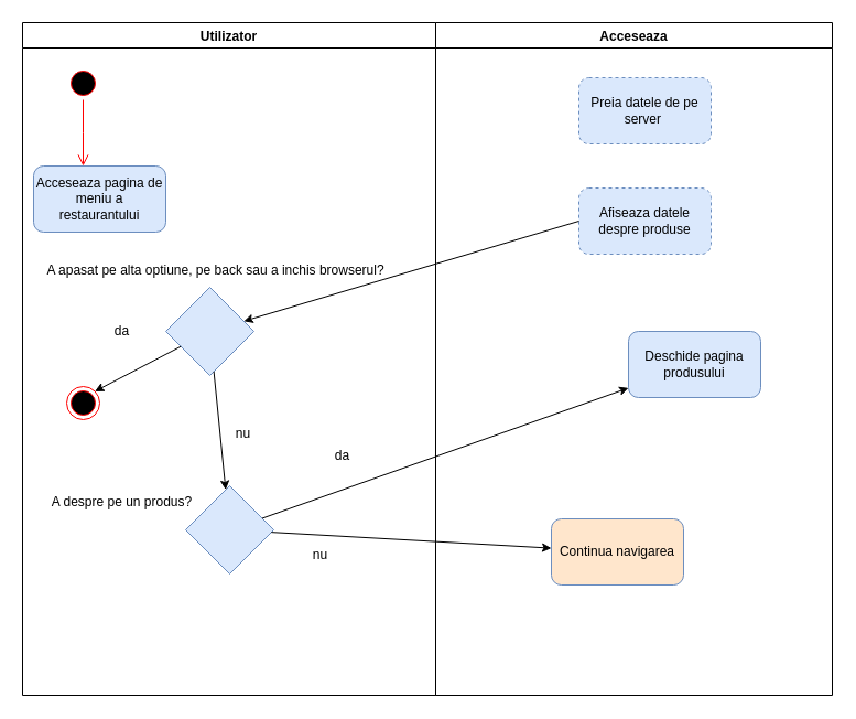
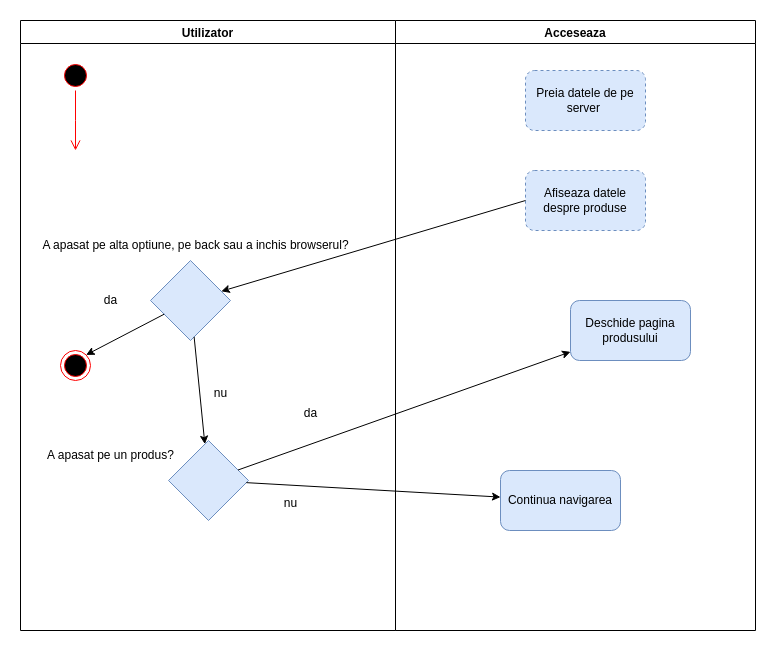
- <mxCell id="5" value="Acceseaza pagina de meniu a restaurantului" style="rounded=1;whiteSpace=wrap;html=1;fillColor=#dae8fc;strokeColor=#6c8ebf;" vertex="1" parent="2"><mxGeometry x="10" y="130" width="120" height="60" as="geometry" /></mxCell>
- <mxCell id="13" value="A despre pe un produs?" style="text;html=1;align=center;verticalAlign=middle;resizable=0;points=[];autosize=1;strokeColor=none;fillColor=none;" vertex="1" parent="2"><mxGeometry x="15" y="420" width="150" height="30" as="geometry" /></mxCell>
+ <mxCell id="13" value="A apasat pe un produs?" style="text;html=1;align=center;verticalAlign=middle;resizable=0;points=[];autosize=1;strokeColor=none;fillColor=none;" vertex="1" parent="2"><mxGeometry x="15" y="420" width="150" height="30" as="geometry" /></mxCell>
- <mxCell id="18" value="Continua navigarea" style="rounded=1;whiteSpace=wrap;html=1;fillColor=#ffe6cc;strokeColor=#6c8ebf;" vertex="1" parent="14"><mxGeometry x="105" y="450" width="120" height="60" as="geometry" /></mxCell>
+ <mxCell id="18" value="Continua navigarea" style="rounded=1;whiteSpace=wrap;html=1;fillColor=#dae8fc;strokeColor=#6c8ebf;" vertex="1" parent="14"><mxGeometry x="105" y="450" width="120" height="60" as="geometry" /></mxCell>
